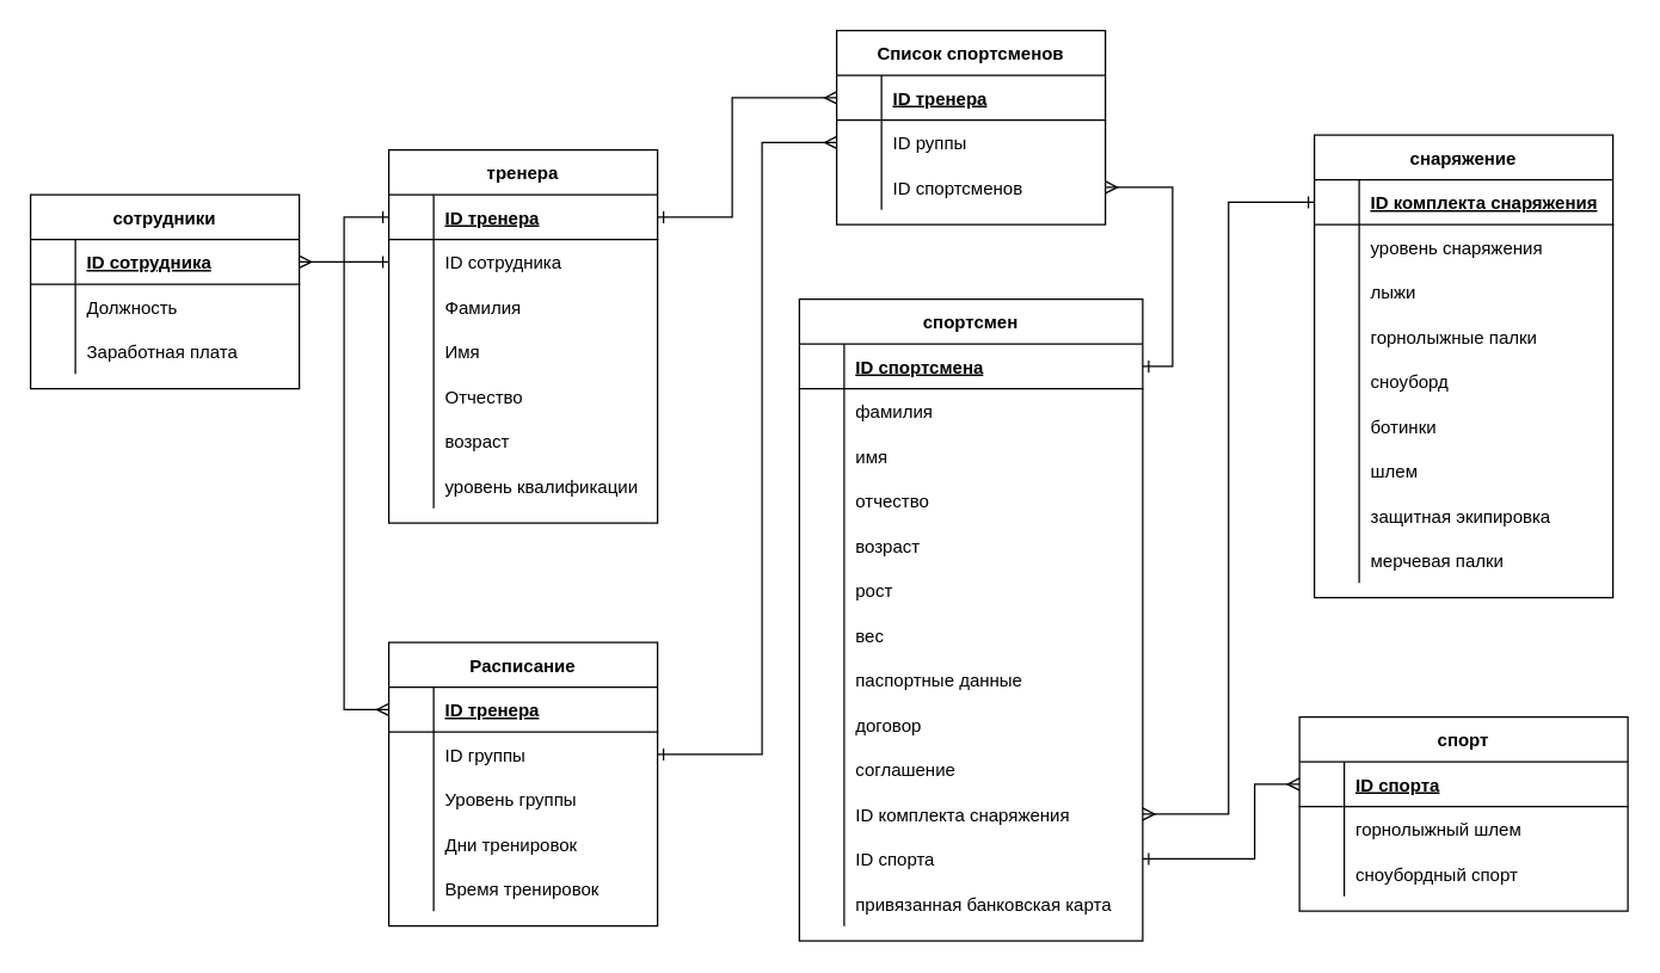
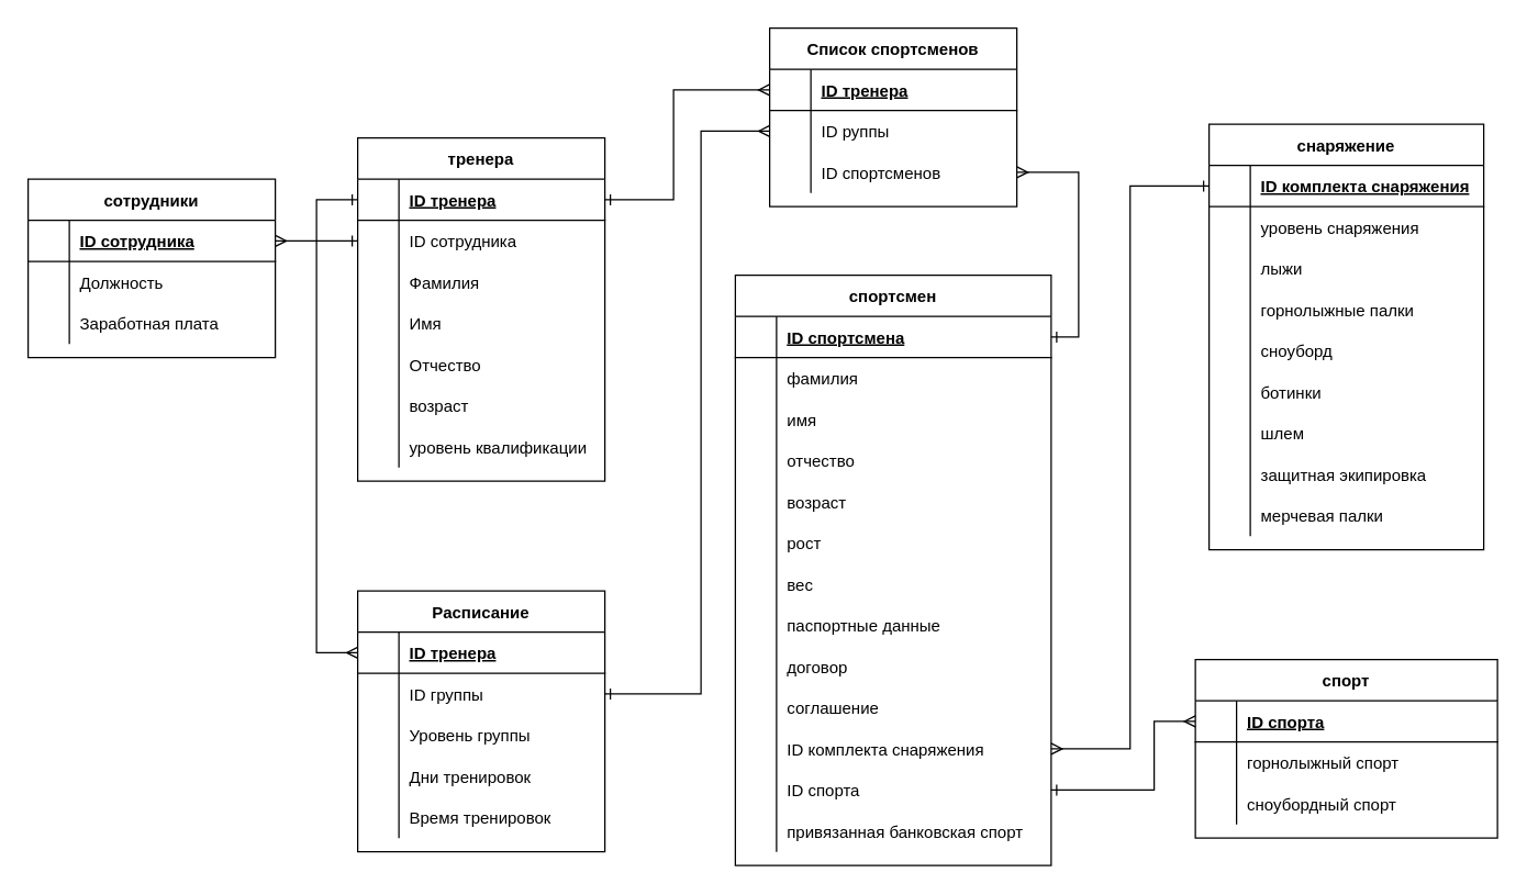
- <mxCell id="70" value="горнолыжный шлем" style="shape=partialRectangle;connectable=0;fillColor=none;top=0;left=0;bottom=0;right=0;align=left;spacingLeft=6;overflow=hidden;" parent="68" vertex="1"><mxGeometry x="30" width="190" height="30" as="geometry"><mxRectangle width="190" height="30" as="alternateBounds" /></mxGeometry></mxCell>
+ <mxCell id="70" value="горнолыжный спорт" style="shape=partialRectangle;connectable=0;fillColor=none;top=0;left=0;bottom=0;right=0;align=left;spacingLeft=6;overflow=hidden;" parent="68" vertex="1"><mxGeometry x="30" width="190" height="30" as="geometry"><mxRectangle width="190" height="30" as="alternateBounds" /></mxGeometry></mxCell>
- <mxCell id="41" value="привязанная банковская карта" style="shape=partialRectangle;connectable=0;fillColor=none;top=0;left=0;bottom=0;right=0;align=left;spacingLeft=6;overflow=hidden;" parent="39" vertex="1"><mxGeometry x="30" width="200" height="30" as="geometry"><mxRectangle width="200" height="30" as="alternateBounds" /></mxGeometry></mxCell>
+ <mxCell id="41" value="привязанная банковская спорт" style="shape=partialRectangle;connectable=0;fillColor=none;top=0;left=0;bottom=0;right=0;align=left;spacingLeft=6;overflow=hidden;" parent="39" vertex="1"><mxGeometry x="30" width="200" height="30" as="geometry"><mxRectangle width="200" height="30" as="alternateBounds" /></mxGeometry></mxCell>
